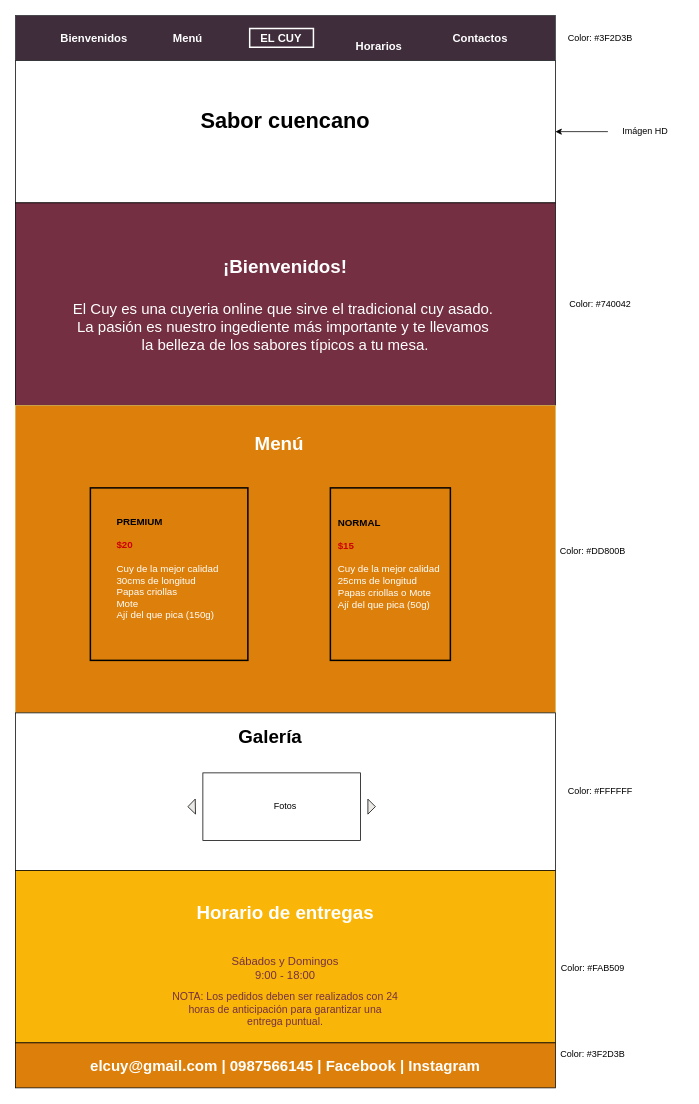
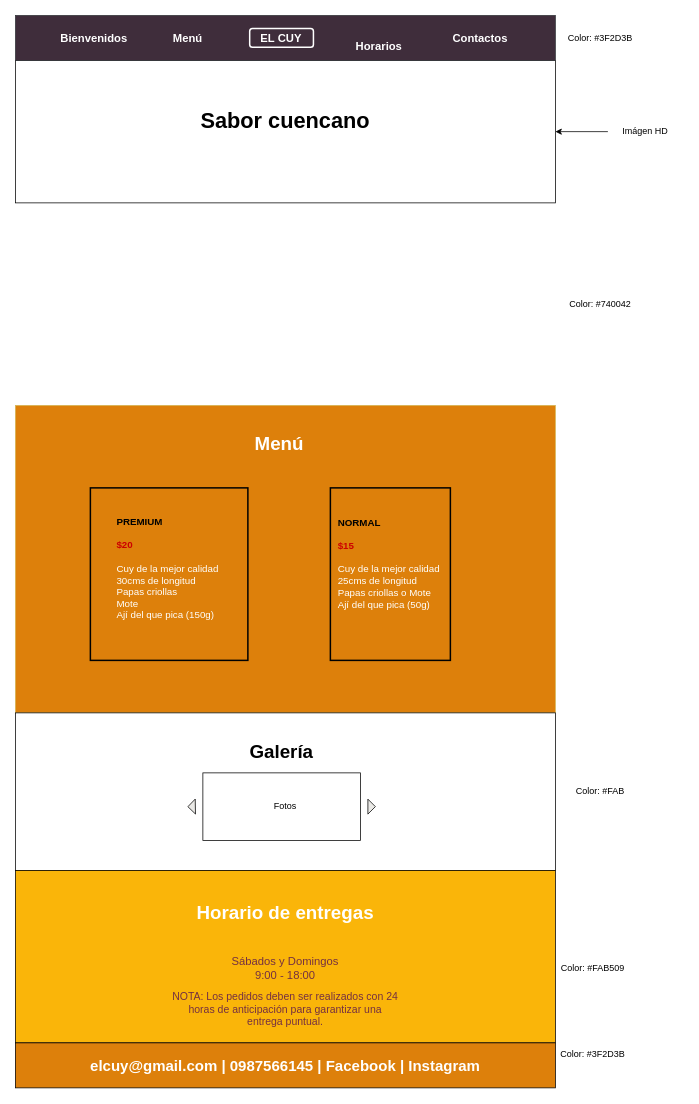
- <mxCell id="25" value="&lt;b&gt;&lt;font style=&quot;font-size: 15px&quot; color=&quot;#ffffff&quot;&gt;EL CUY&lt;/font&gt;&lt;/b&gt;" style="rounded=0;whiteSpace=wrap;html=1;fillColor=none;strokeWidth=2;strokeColor=#FFFFFF;" vertex="1" parent="23"><mxGeometry x="312.41" y="17.5" width="85" height="25" as="geometry" /></mxCell>
+ <mxCell id="25" value="&lt;b&gt;&lt;font style=&quot;font-size: 15px&quot; color=&quot;#ffffff&quot;&gt;EL CUY&lt;/font&gt;&lt;/b&gt;" style="whiteSpace=wrap;html=1;fillColor=none;strokeWidth=2;strokeColor=#FFFFFF;rounded=1;" vertex="1" parent="23"><mxGeometry x="312.41" y="17.5" width="85" height="25" as="geometry" /></mxCell>
- <mxCell id="3" value="&lt;div style=&quot;font-size: 25px&quot;&gt;&lt;b&gt;&lt;font style=&quot;font-size: 25px&quot; color=&quot;#ffffff&quot;&gt;¡Bienvenidos!&lt;/font&gt;&lt;/b&gt;&lt;/div&gt;&lt;font style=&quot;font-size: 25px&quot; color=&quot;#ffffff&quot;&gt;&lt;div&gt;&lt;span&gt;&lt;br&gt;&lt;/span&gt;&lt;/div&gt;&lt;span style=&quot;font-size: 20px&quot;&gt;&lt;div&gt;El Cuy es una cuyeria online que sirve el tradicional cuy asado.&amp;nbsp;&lt;/div&gt;&lt;/span&gt;&lt;span style=&quot;font-size: 20px&quot;&gt;&lt;div&gt;&lt;span&gt;La pasión es nuestro ingediente más importante y te llevamos&amp;nbsp;&lt;/span&gt;&lt;/div&gt;&lt;/span&gt;&lt;span style=&quot;font-size: 20px&quot;&gt;&lt;div&gt;la belleza de los sabores típicos a tu mesa.&lt;/div&gt;&lt;/span&gt;&lt;/font&gt;" style="rounded=0;whiteSpace=wrap;html=1;align=center;fillColor=#743042;" vertex="1" parent="1"><mxGeometry x="20" y="270" width="720" height="270" as="geometry" /></mxCell>
- <mxCell id="5" value="Color: #DD800B" style="text;html=1;strokeColor=none;fillColor=none;align=center;verticalAlign=middle;whiteSpace=wrap;rounded=0;" vertex="1" parent="1"><mxGeometry x="740" y="720" width="100" height="30" as="geometry" /></mxCell>
- <mxCell id="8" value="&lt;font size=&quot;1&quot;&gt;&lt;b style=&quot;font-size: 25px&quot;&gt;Galería&lt;/b&gt;&lt;/font&gt;" style="text;html=1;strokeColor=none;fillColor=none;align=center;verticalAlign=middle;whiteSpace=wrap;rounded=0;" vertex="1" parent="1"><mxGeometry x="314.91" y="970" width="90" height="20" as="geometry" /></mxCell>
+ <mxCell id="8" value="&lt;font size=&quot;1&quot;&gt;&lt;b style=&quot;font-size: 25px&quot;&gt;Galería&lt;/b&gt;&lt;/font&gt;" style="text;html=1;strokeColor=none;fillColor=none;align=center;verticalAlign=middle;whiteSpace=wrap;rounded=0;" vertex="1" parent="1"><mxGeometry x="329.91" y="990" width="90" height="20" as="geometry" /></mxCell>
- <mxCell id="14" value="Color: #FFFFFF" style="text;html=1;strokeColor=none;fillColor=none;align=center;verticalAlign=middle;whiteSpace=wrap;rounded=0;" vertex="1" parent="1"><mxGeometry x="750" y="1040" width="100" height="30" as="geometry" /></mxCell>
+ <mxCell id="14" value="Color: #FAB" style="text;html=1;strokeColor=none;fillColor=none;align=center;verticalAlign=middle;whiteSpace=wrap;rounded=0;" vertex="1" parent="1"><mxGeometry x="750" y="1040" width="100" height="30" as="geometry" /></mxCell>
